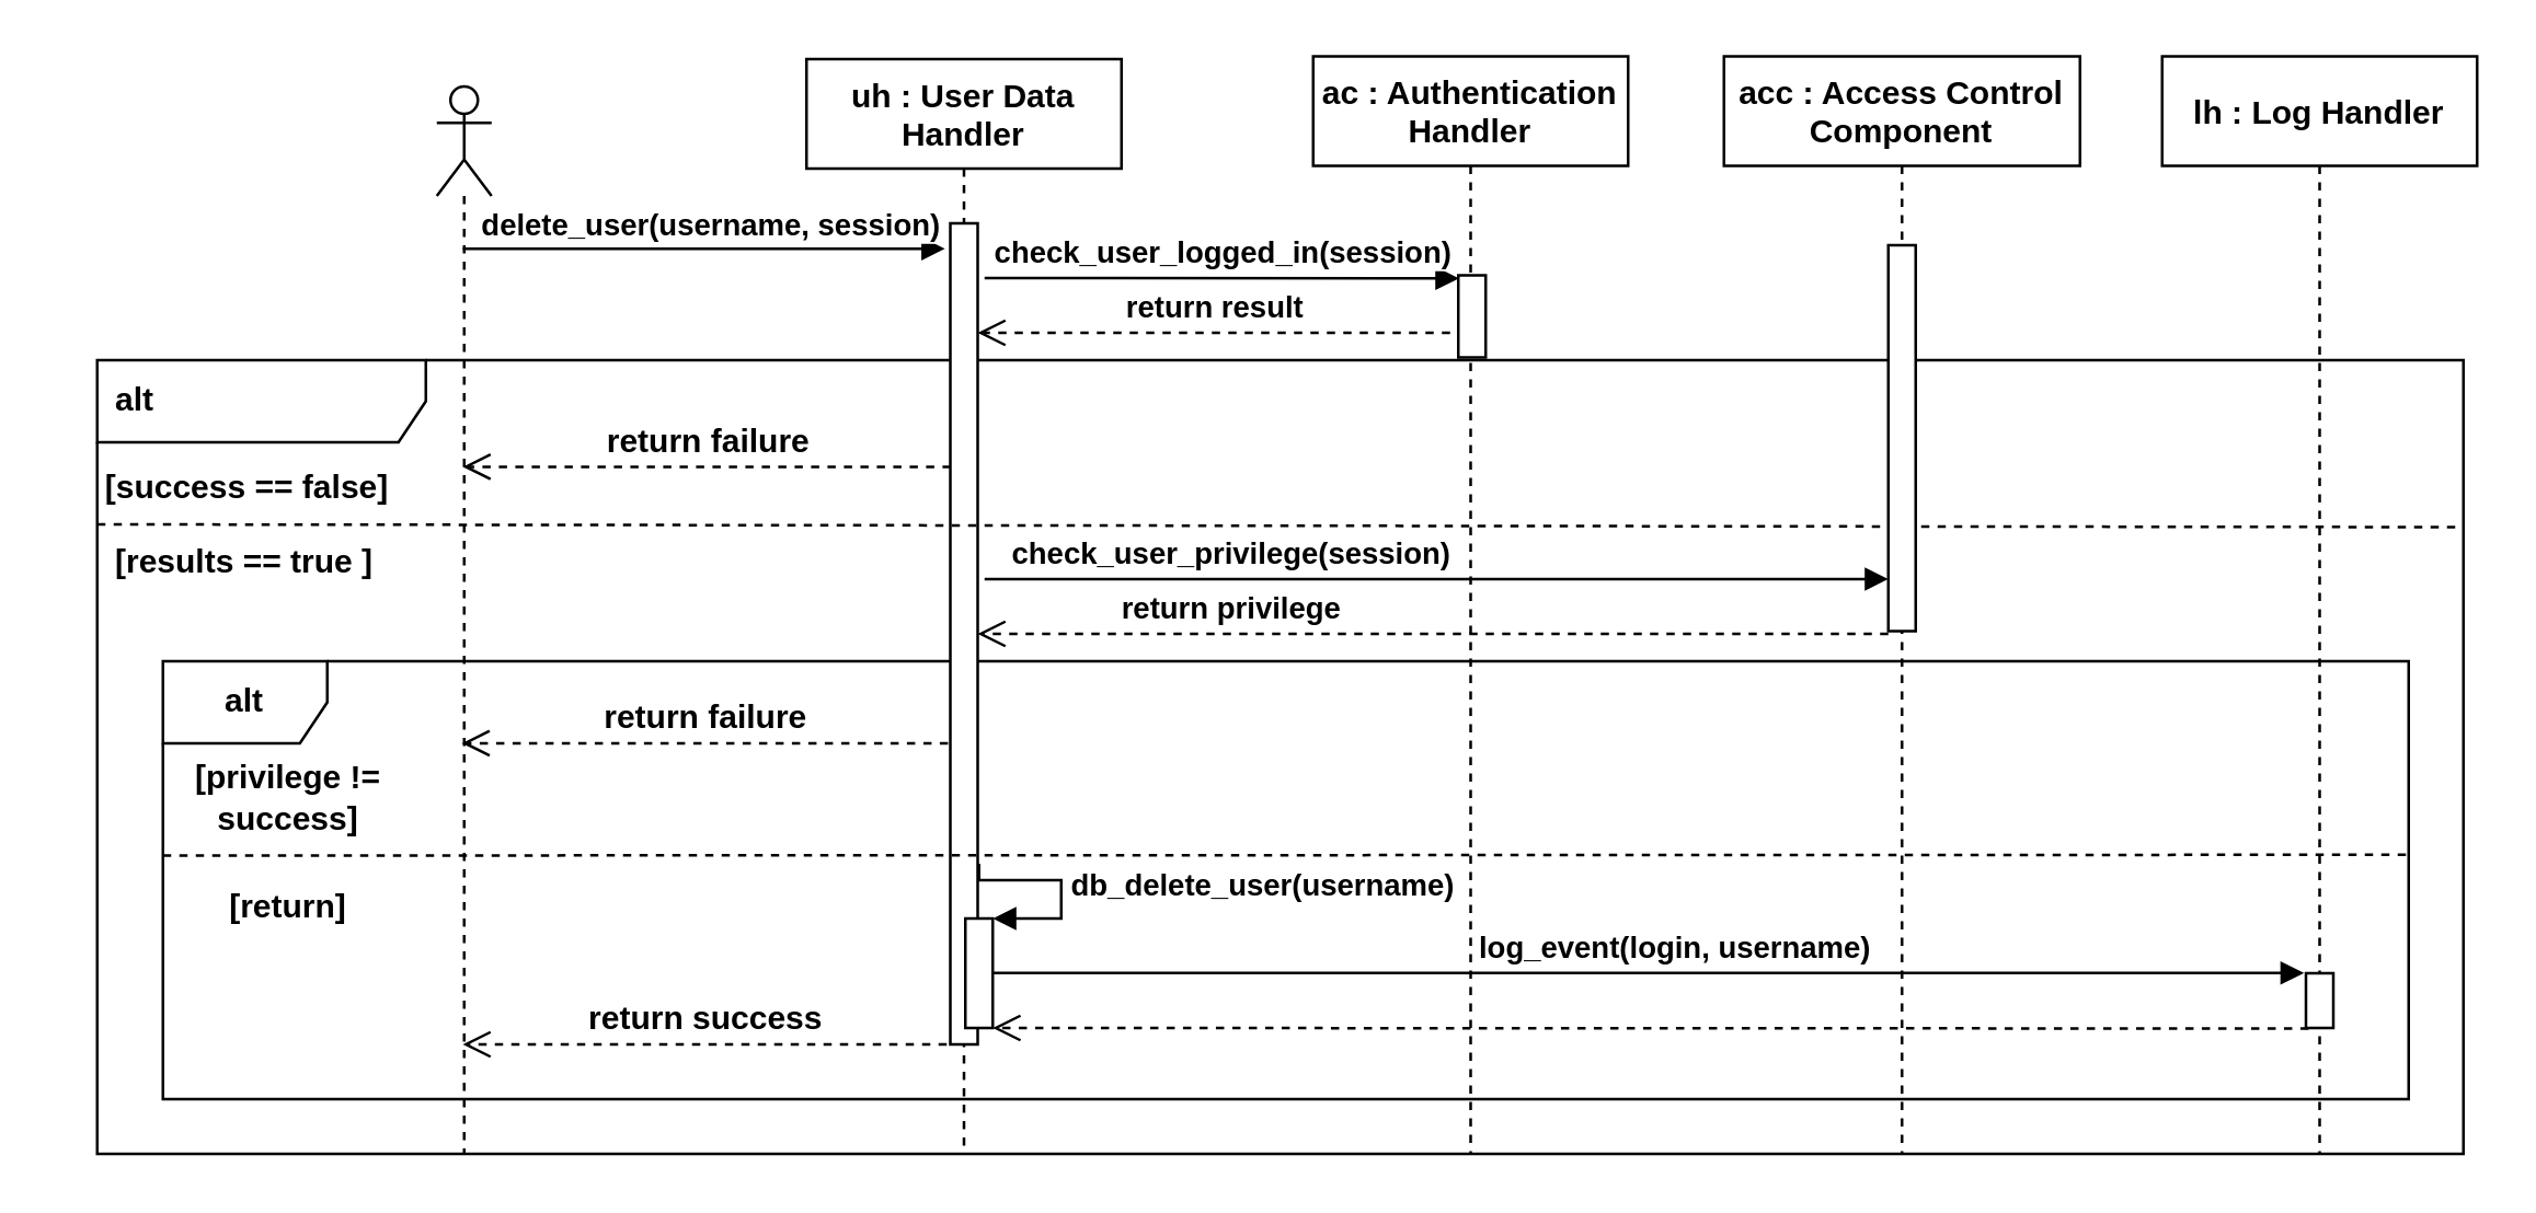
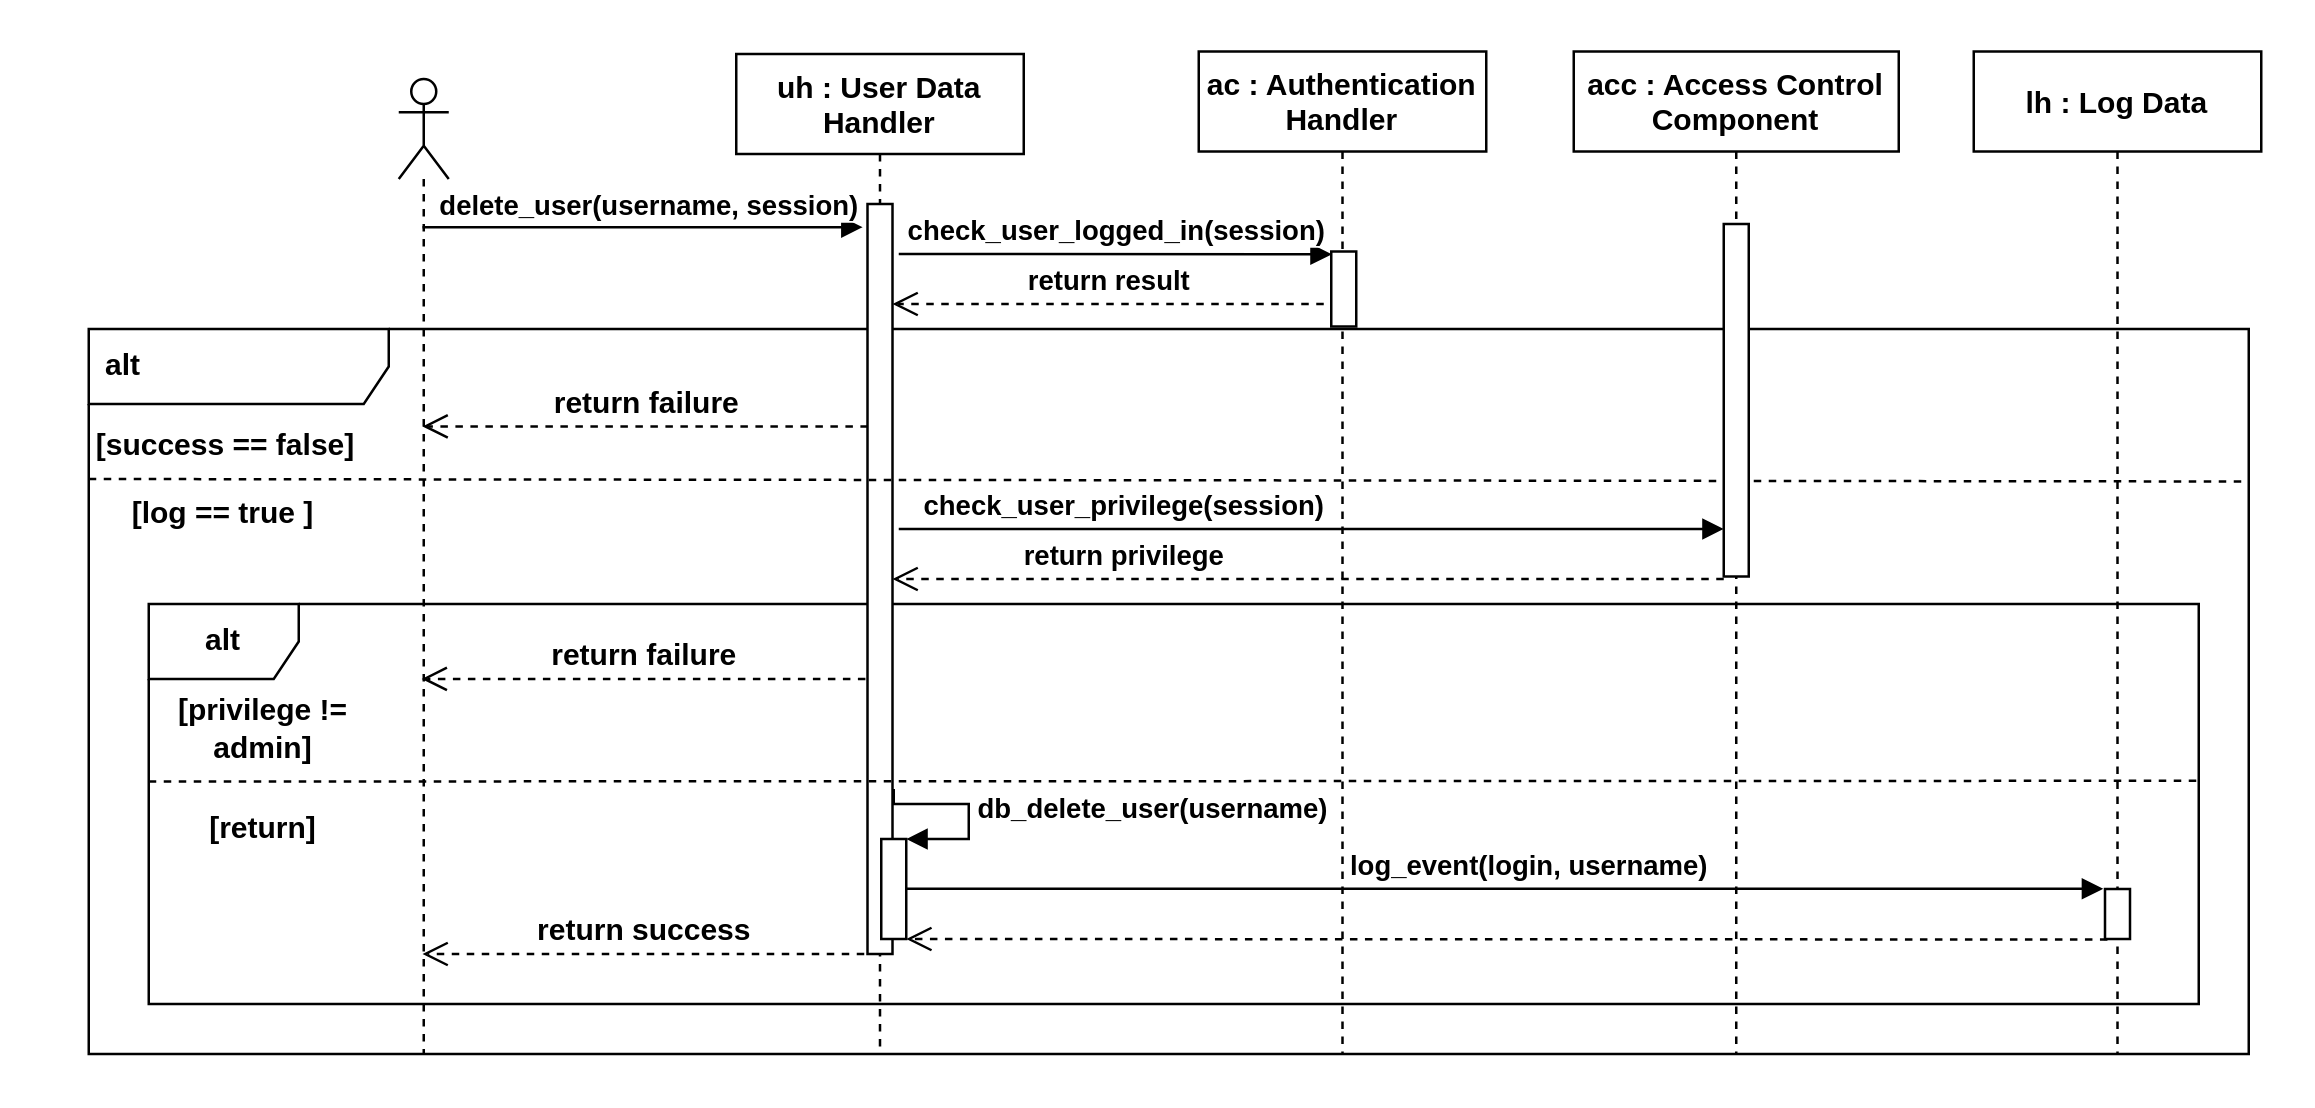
- <mxCell id="25" value="lh : Log Handler" style="shape=umlLifeline;perimeter=lifelinePerimeter;container=1;collapsible=0;recursiveResize=0;rounded=0;shadow=0;strokeWidth=1;fontStyle=1" vertex="1" parent="1"><mxGeometry x="789" y="20" width="115" height="401" as="geometry" /></mxCell>
+ <mxCell id="25" value="lh : Log Data" style="shape=umlLifeline;perimeter=lifelinePerimeter;container=1;collapsible=0;recursiveResize=0;rounded=0;shadow=0;strokeWidth=1;fontStyle=1" vertex="1" parent="1"><mxGeometry x="789" y="20" width="115" height="401" as="geometry" /></mxCell>
- <mxCell id="17" value="&lt;b&gt;[results == true ]&lt;br&gt;&lt;/b&gt;" style="text;html=1;strokeColor=none;fillColor=none;align=center;verticalAlign=middle;whiteSpace=wrap;rounded=0;" vertex="1" parent="1"><mxGeometry x="34" y="190" width="110" height="30" as="geometry" /></mxCell>
+ <mxCell id="17" value="&lt;b&gt;[log == true ]&lt;br&gt;&lt;/b&gt;" style="text;html=1;strokeColor=none;fillColor=none;align=center;verticalAlign=middle;whiteSpace=wrap;rounded=0;" vertex="1" parent="1"><mxGeometry x="34" y="190" width="110" height="30" as="geometry" /></mxCell>
- <mxCell id="20" value="&lt;div&gt;&lt;b&gt;[privilege != &lt;br&gt;&lt;/b&gt;&lt;/div&gt;&lt;div&gt;&lt;b&gt;success]&lt;/b&gt;&lt;/div&gt;" style="text;html=1;strokeColor=none;fillColor=none;align=center;verticalAlign=middle;whiteSpace=wrap;rounded=0;fontSize=12;" vertex="1" parent="1"><mxGeometry x="20" y="281" width="170" height="20" as="geometry" /></mxCell>
+ <mxCell id="20" value="&lt;div&gt;&lt;b&gt;[privilege != &lt;br&gt;&lt;/b&gt;&lt;/div&gt;&lt;div&gt;&lt;b&gt;admin]&lt;/b&gt;&lt;/div&gt;" style="text;html=1;strokeColor=none;fillColor=none;align=center;verticalAlign=middle;whiteSpace=wrap;rounded=0;fontSize=12;" vertex="1" parent="1"><mxGeometry x="20" y="281" width="170" height="20" as="geometry" /></mxCell>
